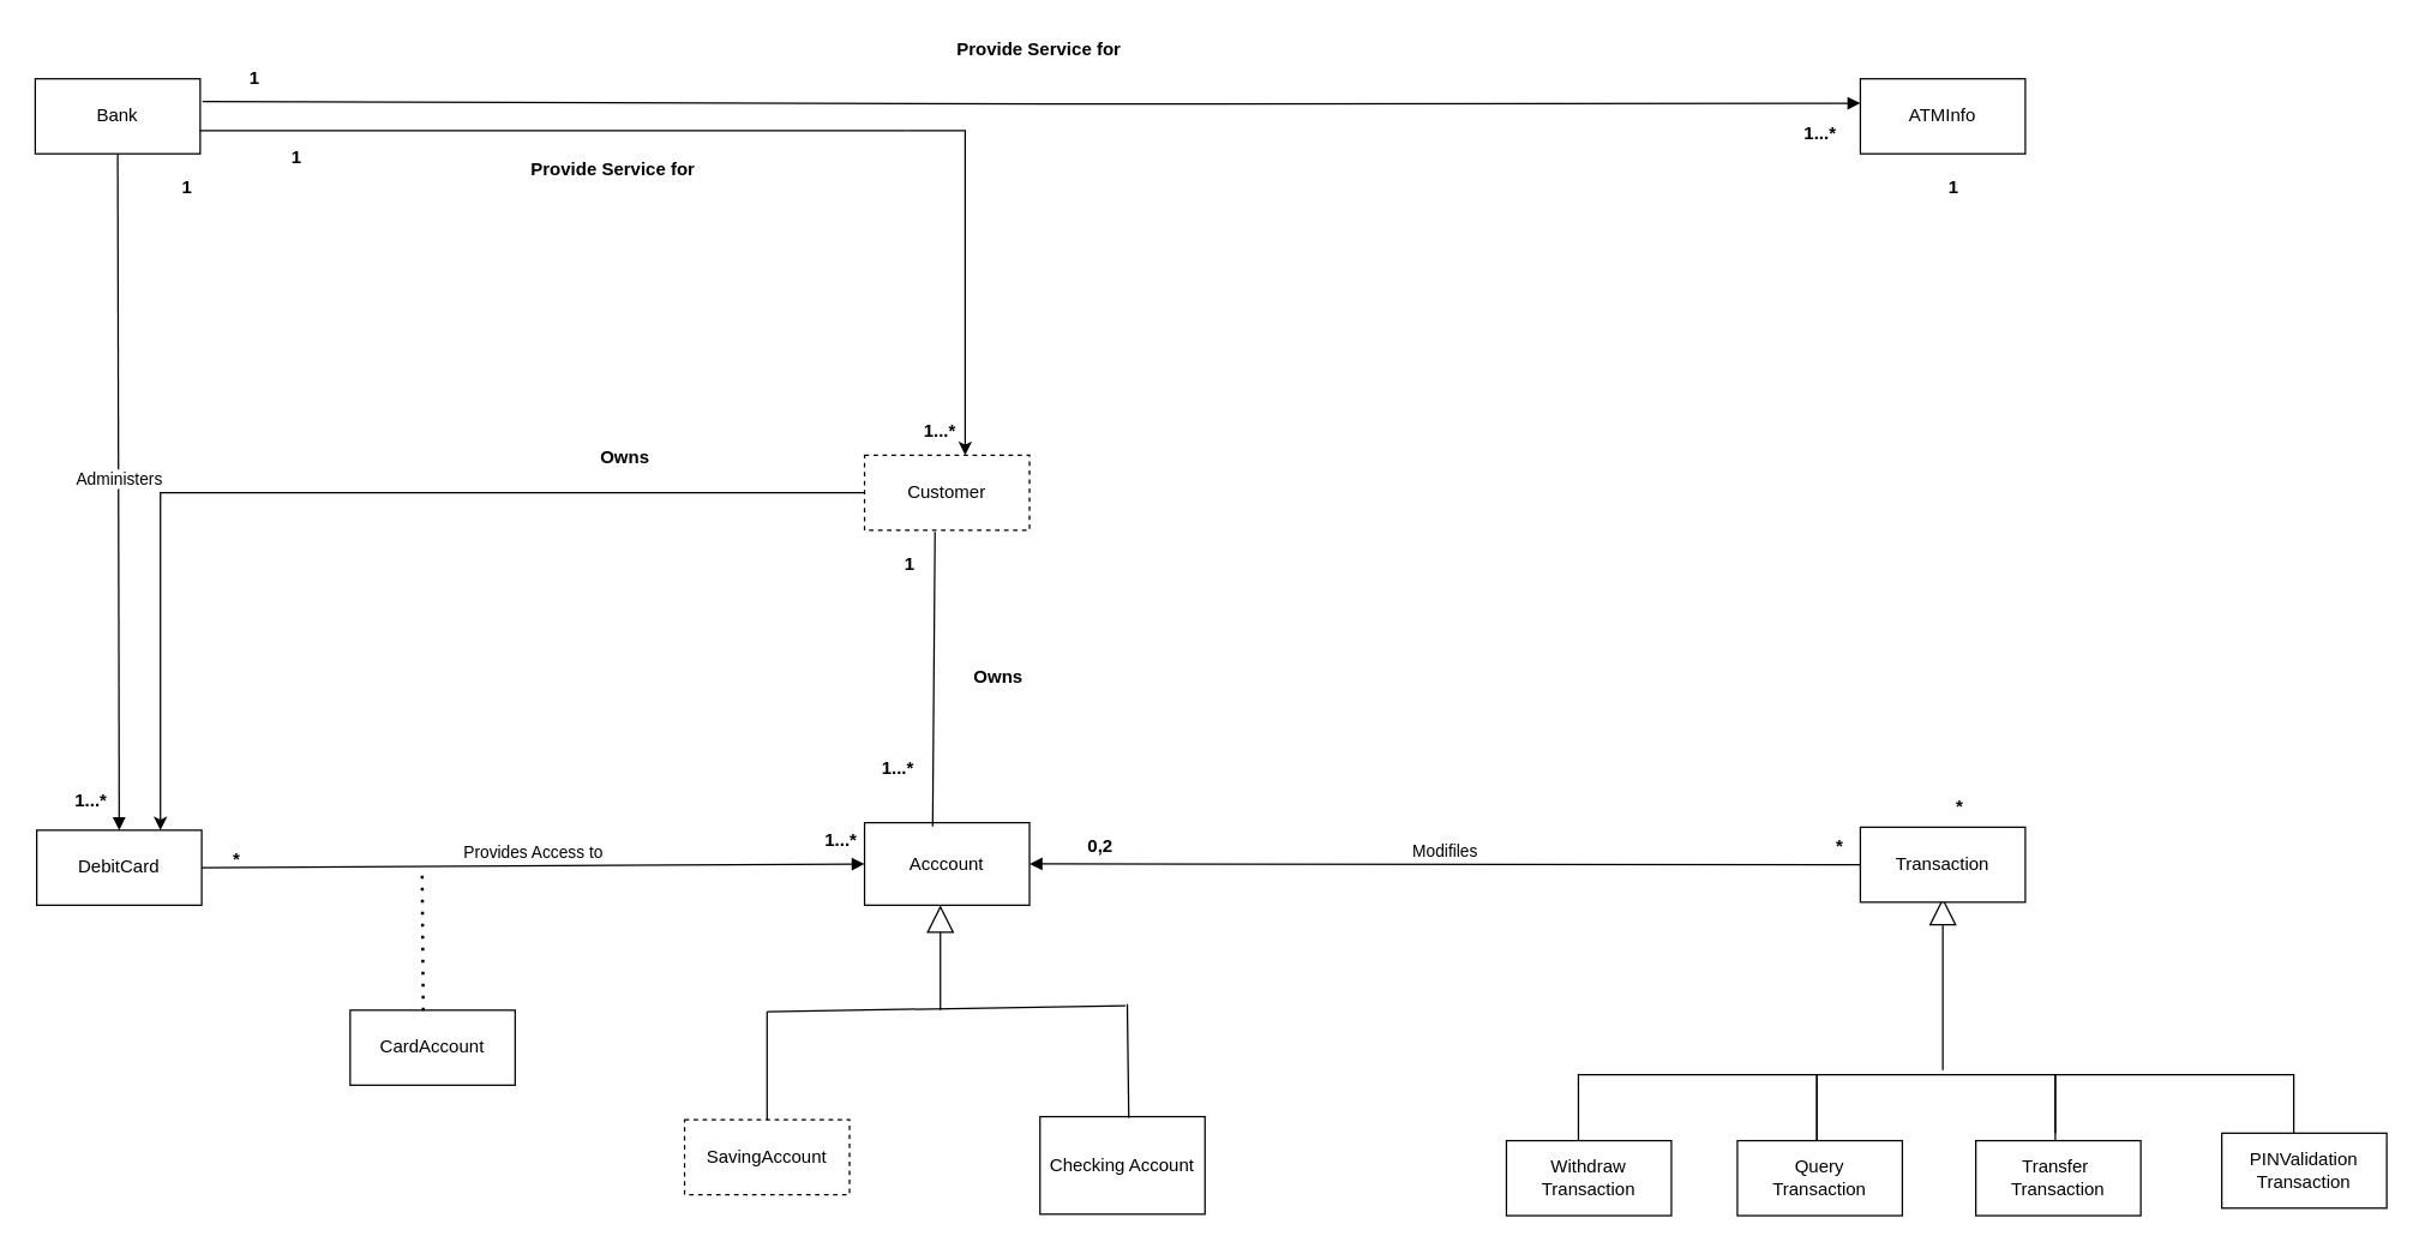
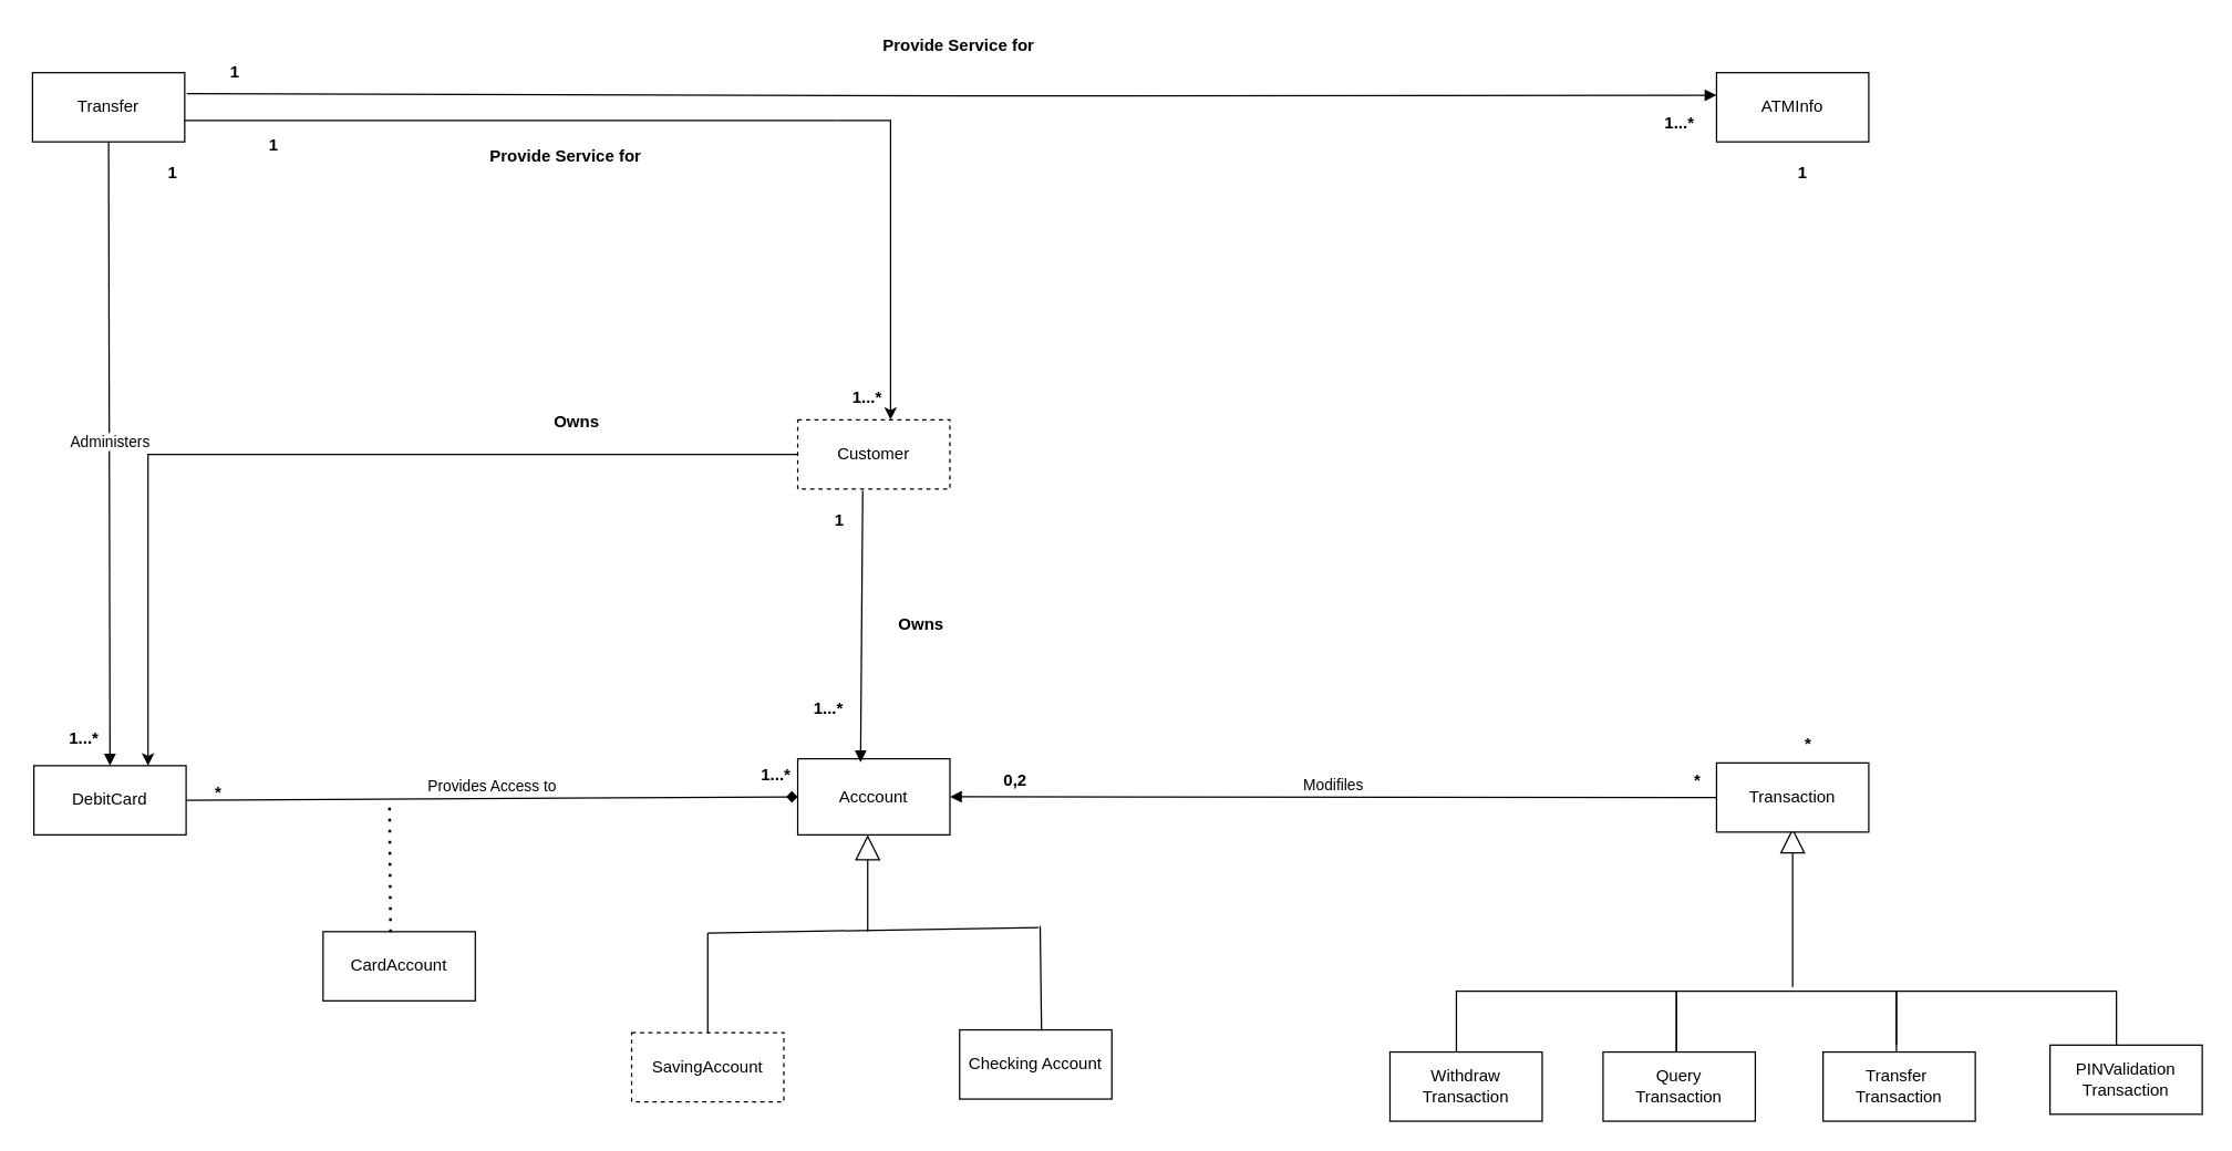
- <mxCell id="18" value="Bank" style="html=1;whiteSpace=wrap;" vertex="1" parent="1"><mxGeometry x="23" y="52" width="110" height="50" as="geometry" /></mxCell>
+ <mxCell id="18" value="Transfer" style="html=1;whiteSpace=wrap;" vertex="1" parent="1"><mxGeometry x="23" y="52" width="110" height="50" as="geometry" /></mxCell>
- <mxCell id="42" value="" style="html=1;verticalAlign=bottom;endArrow=none;curved=0;rounded=0;exitX=0.427;exitY=1.02;exitDx=0;exitDy=0;exitPerimeter=0;entryX=0.413;entryY=0.953;entryDx=0;entryDy=0;entryPerimeter=0;" edge="1" parent="1" source="21" target="6"><mxGeometry width="80" relative="1" as="geometry"><mxPoint x="660" y="567" as="sourcePoint" /><mxPoint x="740" y="567" as="targetPoint" /></mxGeometry></mxCell>
+ <mxCell id="42" value="" style="html=1;verticalAlign=bottom;endArrow=block;curved=0;rounded=0;exitX=0.427;exitY=1.02;exitDx=0;exitDy=0;exitPerimeter=0;entryX=0.413;entryY=0.953;entryDx=0;entryDy=0;entryPerimeter=0;" edge="1" parent="1" source="21" target="6"><mxGeometry width="80" relative="1" as="geometry"><mxPoint x="660" y="567" as="sourcePoint" /><mxPoint x="740" y="567" as="targetPoint" /></mxGeometry></mxCell>
- <mxCell id="28" value="Provides Access to" style="html=1;verticalAlign=bottom;endArrow=block;curved=0;rounded=0;exitX=1;exitY=0.5;exitDx=0;exitDy=0;entryX=0;entryY=0.5;entryDx=0;entryDy=0;" edge="1" parent="1" source="19" target="6"><mxGeometry width="80" relative="1" as="geometry"><mxPoint x="234" y="571" as="sourcePoint" /><mxPoint x="314" y="571" as="targetPoint" /></mxGeometry></mxCell>
+ <mxCell id="28" value="Provides Access to" style="html=1;verticalAlign=bottom;endArrow=diamond;curved=0;rounded=0;exitX=1;exitY=0.5;exitDx=0;exitDy=0;entryX=0;entryY=0.5;entryDx=0;entryDy=0;" edge="1" parent="1" source="19" target="6"><mxGeometry width="80" relative="1" as="geometry"><mxPoint x="234" y="571" as="sourcePoint" /><mxPoint x="314" y="571" as="targetPoint" /></mxGeometry></mxCell>
- <mxCell id="7" value="Checking Account" style="html=1;whiteSpace=wrap;" vertex="1" parent="1"><mxGeometry x="693" y="744" width="110" height="65" as="geometry" /></mxCell>
+ <mxCell id="7" value="Checking Account" style="html=1;whiteSpace=wrap;" vertex="1" parent="1"><mxGeometry x="693" y="744" width="110" height="50" as="geometry" /></mxCell>
